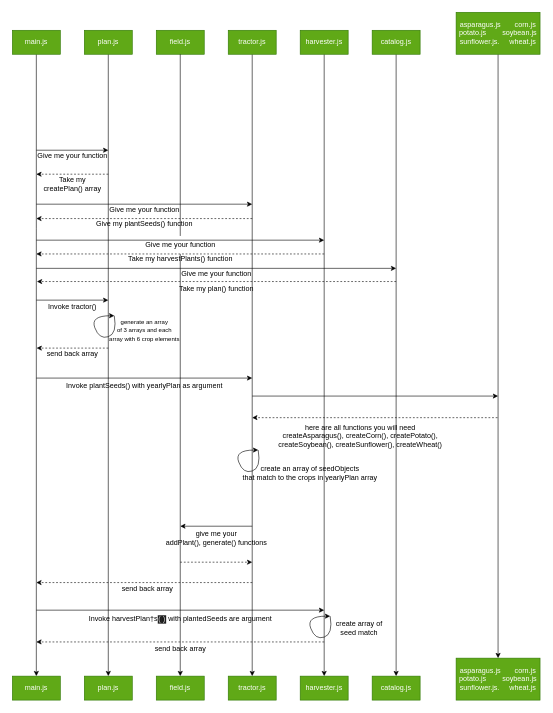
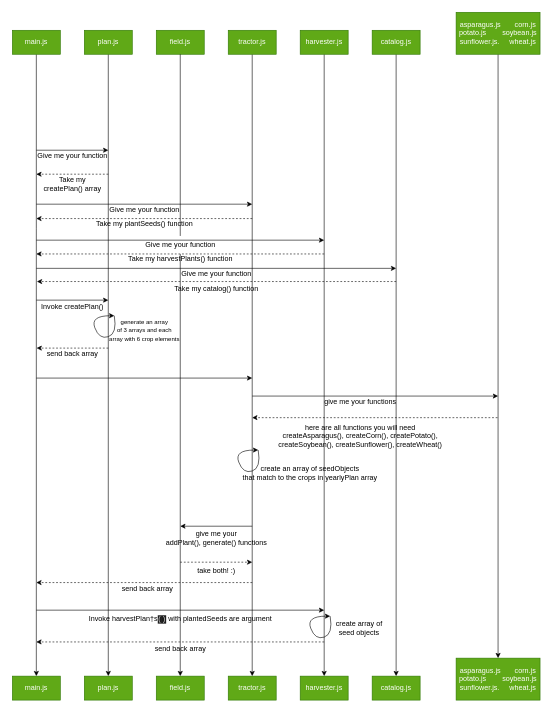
- <mxCell id="30" value="Give my plantSeeds() function" style="text;html=1;align=center;verticalAlign=middle;resizable=0;points=[];autosize=1;strokeColor=none;fillColor=none;fontSize=12;" parent="1" vertex="1"><mxGeometry x="150" y="358" width="180" height="30" as="geometry" /></mxCell>
+ <mxCell id="30" value="Take my plantSeeds() function" style="text;html=1;align=center;verticalAlign=middle;resizable=0;points=[];autosize=1;strokeColor=none;fillColor=none;fontSize=12;" parent="1" vertex="1"><mxGeometry x="150" y="358" width="180" height="30" as="geometry" /></mxCell>
- <mxCell id="39" value="Take my plan() function" style="text;html=1;align=center;verticalAlign=middle;resizable=0;points=[];autosize=1;strokeColor=none;fillColor=none;fontSize=12;" parent="1" vertex="1"><mxGeometry x="280" y="466" width="160" height="30" as="geometry" /></mxCell>
+ <mxCell id="39" value="Take my catalog() function" style="text;html=1;align=center;verticalAlign=middle;resizable=0;points=[];autosize=1;strokeColor=none;fillColor=none;fontSize=12;" parent="1" vertex="1"><mxGeometry x="280" y="466" width="160" height="30" as="geometry" /></mxCell>
- <mxCell id="41" value="Invoke tractor()" style="text;html=1;align=center;verticalAlign=middle;resizable=0;points=[];autosize=1;strokeColor=none;fillColor=none;" parent="1" vertex="1"><mxGeometry x="55" y="496" width="130" height="30" as="geometry" /></mxCell>
+ <mxCell id="41" value="Invoke createPlan()" style="text;html=1;align=center;verticalAlign=middle;resizable=0;points=[];autosize=1;strokeColor=none;fillColor=none;" parent="1" vertex="1"><mxGeometry x="55" y="496" width="130" height="30" as="geometry" /></mxCell>
- <mxCell id="47" value="Invoke plantSeeds() with yearlyPlan as argument" style="text;html=1;align=center;verticalAlign=middle;resizable=0;points=[];autosize=1;strokeColor=none;fillColor=none;" parent="1" vertex="1"><mxGeometry x="100" y="628" width="280" height="30" as="geometry" /></mxCell>
+ <mxCell id="50" value="give me your functions" style="text;html=1;align=center;verticalAlign=middle;resizable=0;points=[];autosize=1;strokeColor=none;fillColor=none;fontSize=12;" parent="1" vertex="1"><mxGeometry x="530" y="655" width="140" height="30" as="geometry" /></mxCell>
+ <mxCell id="56" value="take both! :)" style="text;html=1;align=center;verticalAlign=middle;resizable=0;points=[];autosize=1;strokeColor=none;fillColor=none;fontSize=12;" parent="1" vertex="1"><mxGeometry x="315" y="937" width="90" height="30" as="geometry" /></mxCell>
- <mxCell id="62" value="create array of &lt;br&gt;seed match" style="text;html=1;align=center;verticalAlign=middle;resizable=0;points=[];autosize=1;strokeColor=none;fillColor=none;fontSize=12;" parent="1" vertex="1"><mxGeometry x="548" y="1027" width="100" height="40" as="geometry" /></mxCell>
+ <mxCell id="62" value="create array of &lt;br&gt;seed objects" style="text;html=1;align=center;verticalAlign=middle;resizable=0;points=[];autosize=1;strokeColor=none;fillColor=none;fontSize=12;" parent="1" vertex="1"><mxGeometry x="548" y="1027" width="100" height="40" as="geometry" /></mxCell>
